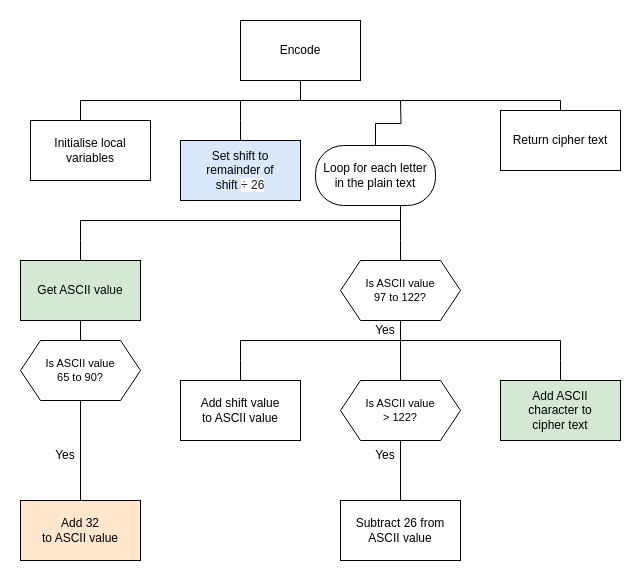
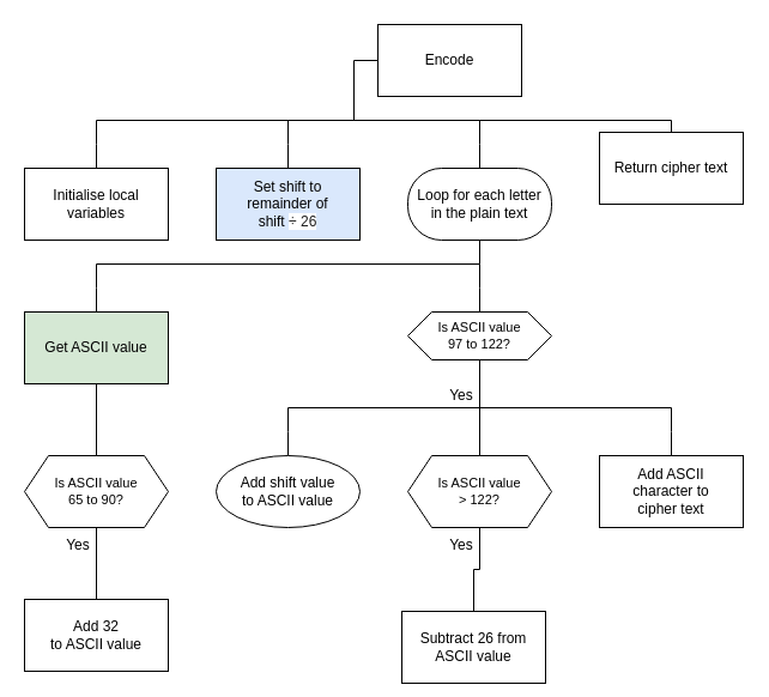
- <mxCell id="3" value="Encode" style="rounded=0;whiteSpace=wrap;html=1;" parent="1" vertex="1"><mxGeometry x="240" y="20" width="120" height="60" as="geometry" /></mxCell>
+ <mxCell id="3" value="Encode" style="rounded=0;whiteSpace=wrap;html=1;" parent="1" vertex="1"><mxGeometry x="315" y="20" width="120" height="60" as="geometry" /></mxCell>
- <mxCell id="5" value="Initialise local variables" style="rounded=0;whiteSpace=wrap;html=1;" parent="1" vertex="1"><mxGeometry x="30" y="120" width="120" height="60" as="geometry" /></mxCell>
+ <mxCell id="5" value="Initialise local variables" style="rounded=0;whiteSpace=wrap;html=1;" parent="1" vertex="1"><mxGeometry x="20" y="140" width="120" height="60" as="geometry" /></mxCell>
- <mxCell id="8" value="Loop for each letter&lt;br&gt;in the plain text" style="rounded=1;whiteSpace=wrap;html=1;arcSize=47;" parent="1" vertex="1"><mxGeometry x="315" y="145" width="120" height="60" as="geometry" /></mxCell>
+ <mxCell id="8" value="Loop for each letter&lt;br&gt;in the plain text" style="rounded=1;whiteSpace=wrap;html=1;arcSize=47;" parent="1" vertex="1"><mxGeometry x="340" y="140" width="120" height="60" as="geometry" /></mxCell>
- <mxCell id="17" value="Is ASCII value&lt;br&gt;97 to 122?" style="shape=hexagon;perimeter=hexagonPerimeter2;whiteSpace=wrap;html=1;fixedSize=1;fontFamily=Helvetica;fontSize=11;fontColor=default;" parent="1" vertex="1"><mxGeometry x="340" y="260" width="120" height="60" as="geometry" /></mxCell>
+ <mxCell id="17" value="Is ASCII value&lt;br&gt;97 to 122?" style="shape=hexagon;perimeter=hexagonPerimeter2;whiteSpace=wrap;html=1;fixedSize=1;fontFamily=Helvetica;fontSize=11;fontColor=default;" parent="1" vertex="1"><mxGeometry x="340" y="260" width="120" height="40" as="geometry" /></mxCell>
- <mxCell id="13" value="Is ASCII value&lt;br&gt;65 to 90?" style="shape=hexagon;perimeter=hexagonPerimeter2;whiteSpace=wrap;html=1;fixedSize=1;fontFamily=Helvetica;fontSize=11;fontColor=default;" parent="1" vertex="1"><mxGeometry x="20" y="340" width="120" height="60" as="geometry" /></mxCell>
+ <mxCell id="13" value="Is ASCII value&lt;br&gt;65 to 90?" style="shape=hexagon;perimeter=hexagonPerimeter2;whiteSpace=wrap;html=1;fixedSize=1;fontFamily=Helvetica;fontSize=11;fontColor=default;" parent="1" vertex="1"><mxGeometry x="20" y="380" width="120" height="60" as="geometry" /></mxCell>
- <mxCell id="19" value="&lt;font style=&quot;font-size: 12px;&quot; face=&quot;Helvetica&quot;&gt;Add shift value&lt;br&gt;to ASCII value&lt;/font&gt;" style="rounded=0;whiteSpace=wrap;html=1;fontFamily=Lucida Console;fontSize=12;fontColor=default;" parent="1" vertex="1"><mxGeometry x="180" y="380" width="120" height="60" as="geometry" /></mxCell>
+ <mxCell id="19" value="&lt;font style=&quot;font-size: 12px;&quot; face=&quot;Helvetica&quot;&gt;Add shift value&lt;br&gt;to ASCII value&lt;/font&gt;" style="ellipse;whiteSpace=wrap;html=1;fontFamily=Lucida Console;fontSize=12;fontColor=default;" parent="1" vertex="1"><mxGeometry x="180" y="380" width="120" height="60" as="geometry" /></mxCell>
- <mxCell id="24" value="&lt;font face=&quot;Helvetica&quot;&gt;&lt;span style=&quot;font-size: 12px;&quot;&gt;Add ASCII &lt;br&gt;character to&lt;br&gt;cipher text&lt;/span&gt;&lt;/font&gt;" style="rounded=0;whiteSpace=wrap;html=1;fontFamily=Lucida Console;fontSize=12;fontColor=default;fillColor=#d5e8d4;" parent="1" vertex="1"><mxGeometry x="500" y="380" width="120" height="60" as="geometry" /></mxCell>
+ <mxCell id="24" value="&lt;font face=&quot;Helvetica&quot;&gt;&lt;span style=&quot;font-size: 12px;&quot;&gt;Add ASCII &lt;br&gt;character to&lt;br&gt;cipher text&lt;/span&gt;&lt;/font&gt;" style="rounded=0;whiteSpace=wrap;html=1;fontFamily=Lucida Console;fontSize=12;fontColor=default;" parent="1" vertex="1"><mxGeometry x="500" y="380" width="120" height="60" as="geometry" /></mxCell>
- <mxCell id="14" value="&lt;font style=&quot;font-size: 12px;&quot; face=&quot;Helvetica&quot;&gt;Add 32&lt;/font&gt;&lt;div&gt;&lt;font style=&quot;font-size: 12px;&quot; face=&quot;Helvetica&quot;&gt;to ASCII value&lt;/font&gt;&lt;/div&gt;" style="rounded=0;whiteSpace=wrap;html=1;fontFamily=Lucida Console;fontSize=12;fontColor=default;fillColor=#ffe6cc;" parent="1" vertex="1"><mxGeometry x="20" y="500" width="120" height="60" as="geometry" /></mxCell>
+ <mxCell id="14" value="&lt;font style=&quot;font-size: 12px;&quot; face=&quot;Helvetica&quot;&gt;Add 32&lt;/font&gt;&lt;div&gt;&lt;font style=&quot;font-size: 12px;&quot; face=&quot;Helvetica&quot;&gt;to ASCII value&lt;/font&gt;&lt;/div&gt;" style="rounded=0;whiteSpace=wrap;html=1;fontFamily=Lucida Console;fontSize=12;fontColor=default;" parent="1" vertex="1"><mxGeometry x="20" y="500" width="120" height="60" as="geometry" /></mxCell>
- <mxCell id="22" value="&lt;font style=&quot;font-size: 12px;&quot; face=&quot;Helvetica&quot;&gt;Subtract 26 from&lt;br&gt;ASCII value&lt;/font&gt;" style="rounded=0;whiteSpace=wrap;html=1;fontFamily=Lucida Console;fontSize=12;fontColor=default;" parent="1" vertex="1"><mxGeometry x="340" y="500" width="120" height="60" as="geometry" /></mxCell>
+ <mxCell id="22" value="&lt;font style=&quot;font-size: 12px;&quot; face=&quot;Helvetica&quot;&gt;Subtract 26 from&lt;br&gt;ASCII value&lt;/font&gt;" style="rounded=0;whiteSpace=wrap;html=1;fontFamily=Lucida Console;fontSize=12;fontColor=default;" parent="1" vertex="1"><mxGeometry x="335" y="510" width="120" height="60" as="geometry" /></mxCell>
